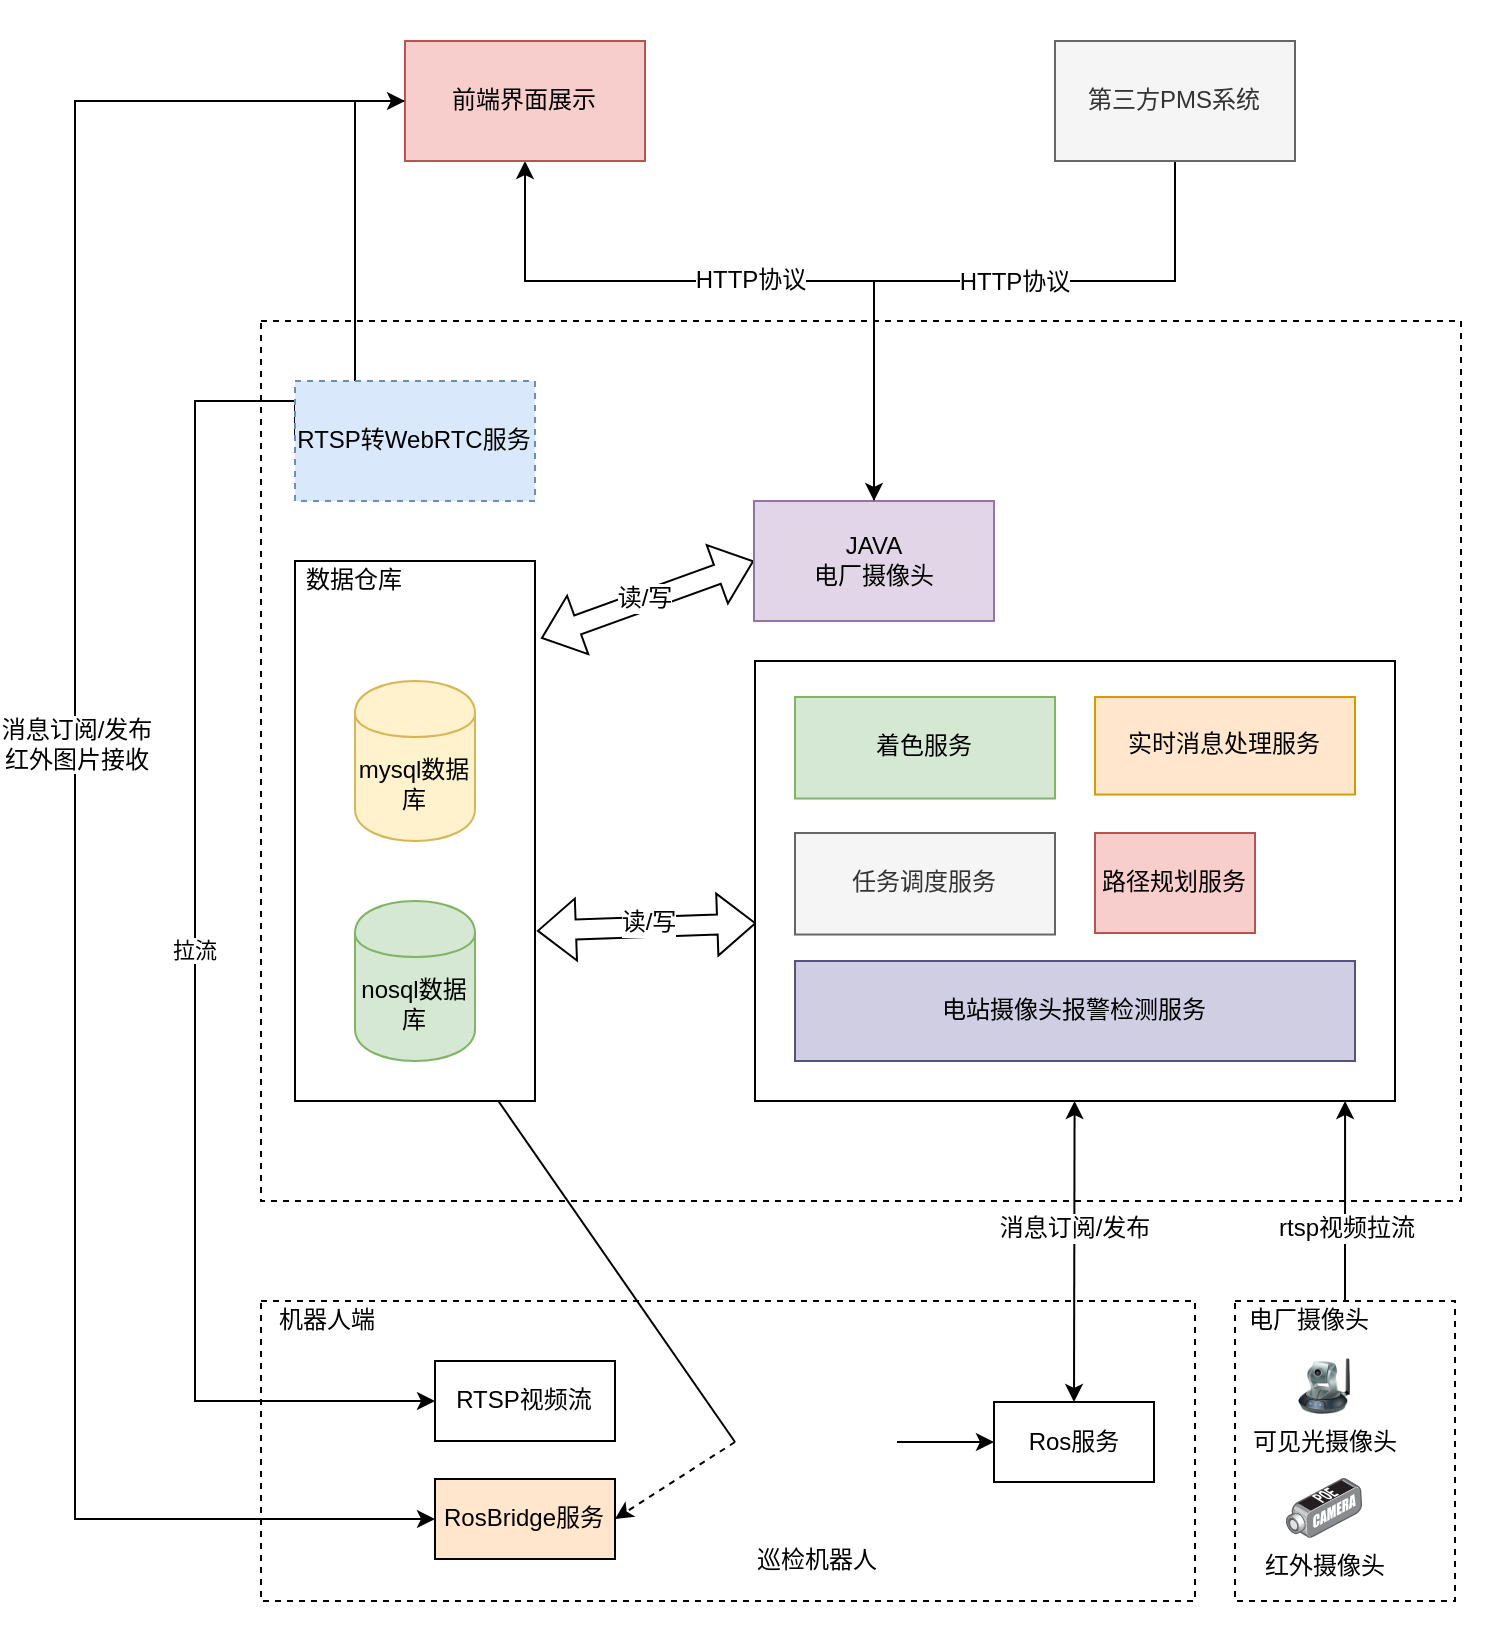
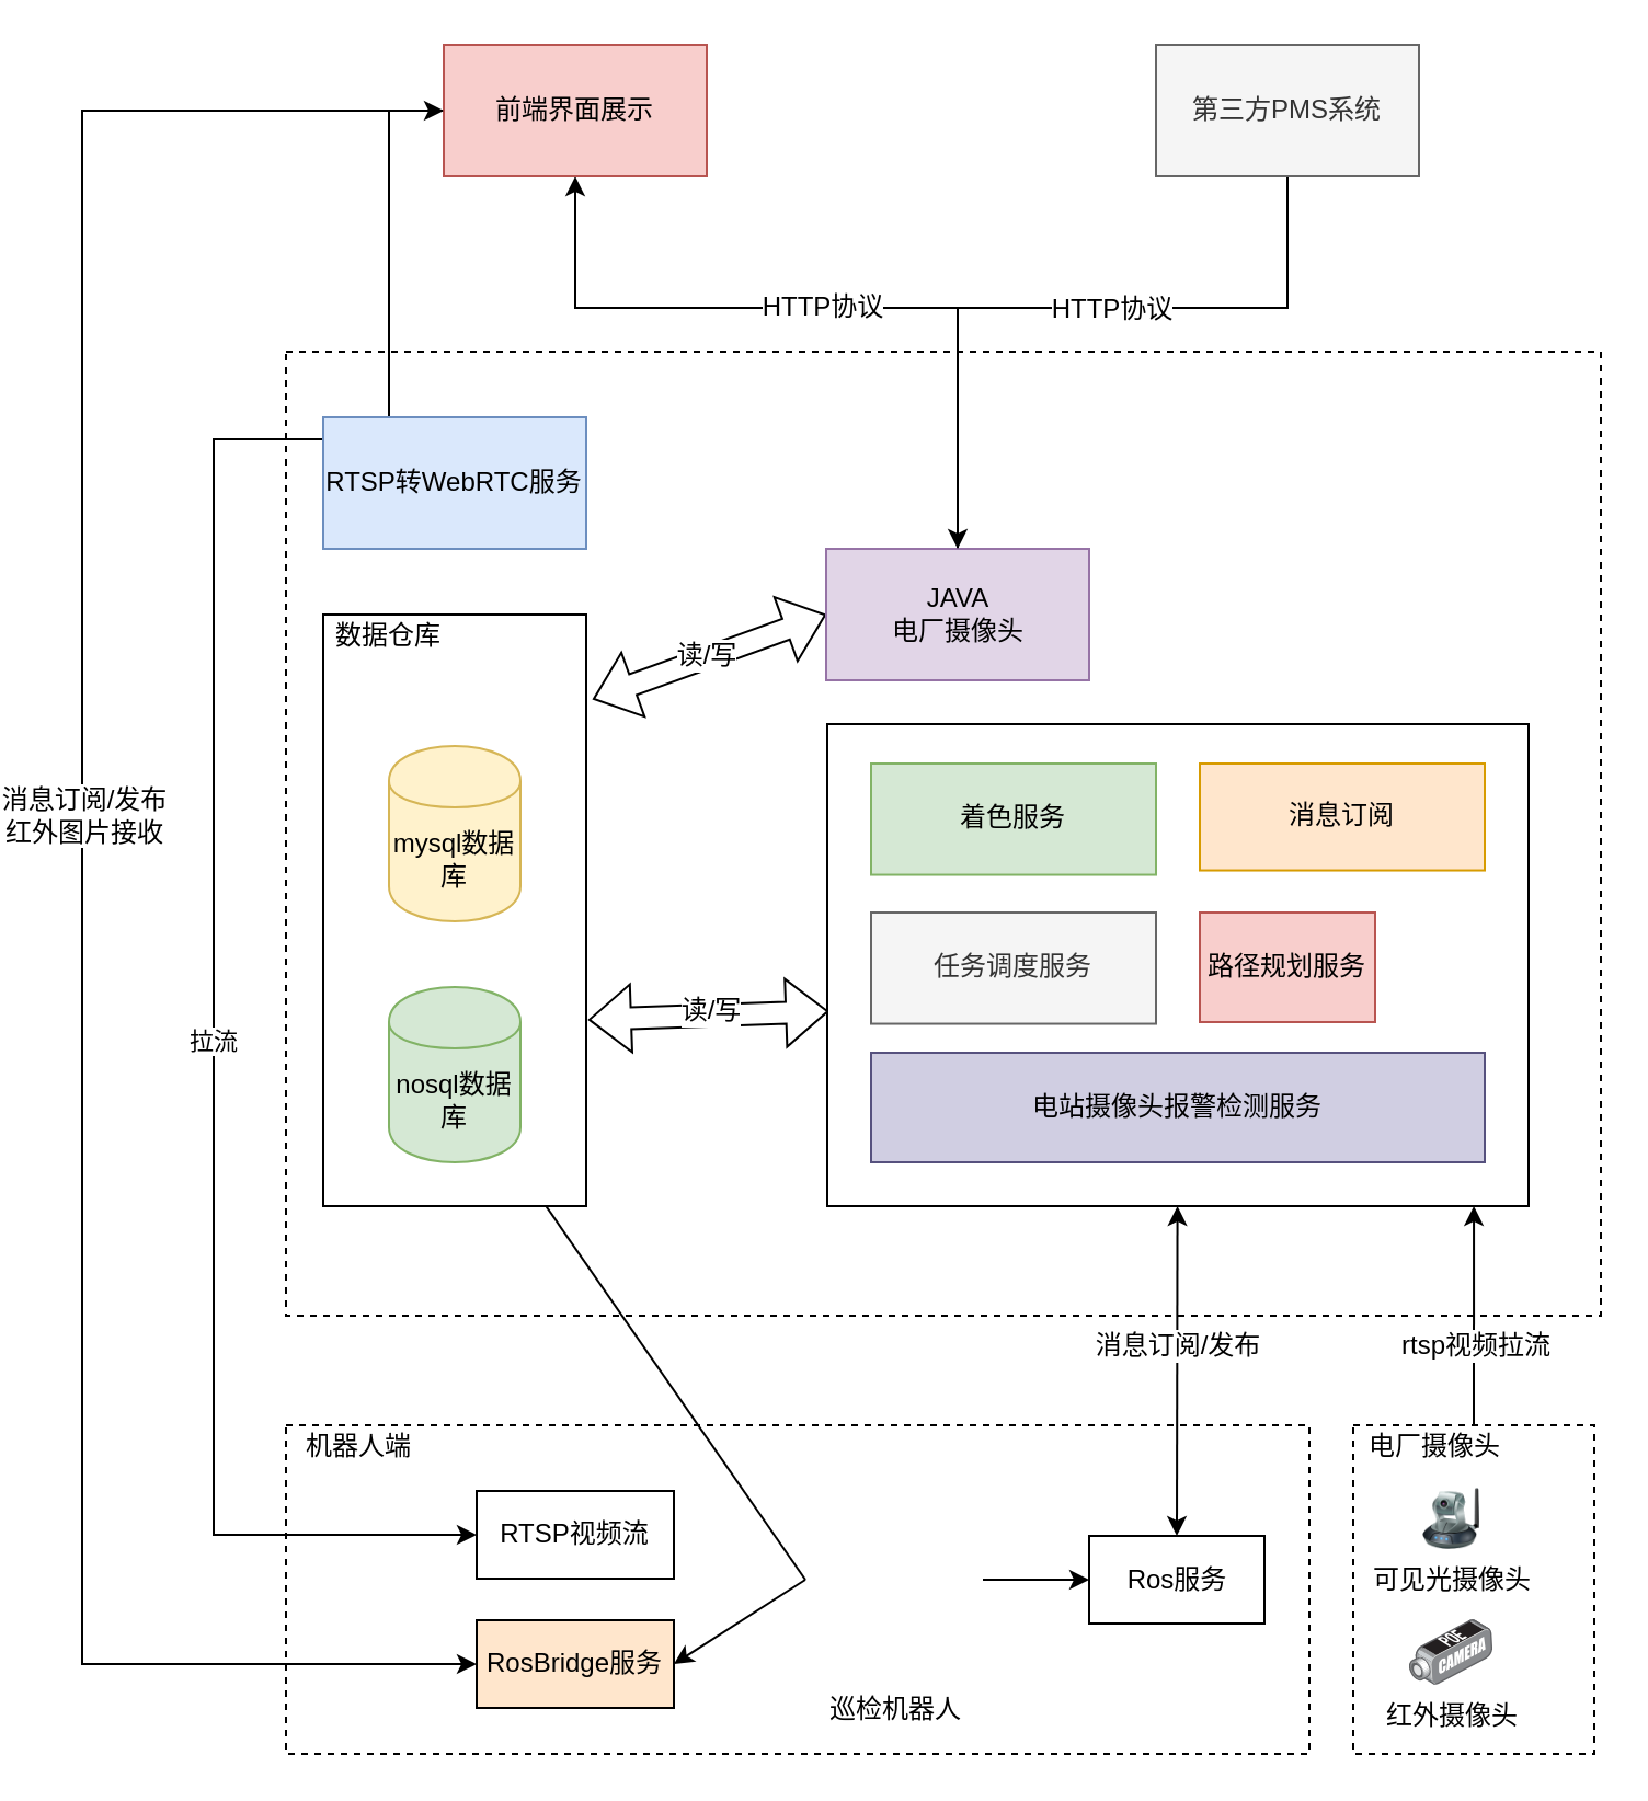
- <mxCell id="35" value="RTSP转WebRTC服务" style="rounded=0;whiteSpace=wrap;html=1;fillColor=#dae8fc;strokeColor=#6c8ebf;dashed=1;" parent="1" vertex="1"><mxGeometry x="130" y="190" width="120" height="60" as="geometry" /></mxCell>
+ <mxCell id="35" value="RTSP转WebRTC服务" style="rounded=0;whiteSpace=wrap;html=1;fillColor=#dae8fc;strokeColor=#6c8ebf;" parent="1" vertex="1"><mxGeometry x="130" y="190" width="120" height="60" as="geometry" /></mxCell>
- <mxCell id="22" value="实时消息处理服务" style="rounded=0;whiteSpace=wrap;html=1;fontSize=12;fillColor=#ffe6cc;strokeColor=#d79b00;" parent="1" vertex="1"><mxGeometry x="530" y="348" width="130" height="48.77" as="geometry" /></mxCell>
+ <mxCell id="22" value="消息订阅" style="rounded=0;whiteSpace=wrap;html=1;fontSize=12;fillColor=#ffe6cc;strokeColor=#d79b00;" parent="1" vertex="1"><mxGeometry x="530" y="348" width="130" height="48.77" as="geometry" /></mxCell>
- <mxCell id="4" style="edgeStyle=none;rounded=0;orthogonalLoop=1;jettySize=auto;html=1;exitX=0;exitY=0.5;exitDx=0;exitDy=0;entryX=1;entryY=0.5;entryDx=0;entryDy=0;dashed=1;" parent="1" source="7" target="18" edge="1"><mxGeometry relative="1" as="geometry" /></mxCell>
+ <mxCell id="4" style="edgeStyle=none;rounded=0;orthogonalLoop=1;jettySize=auto;html=1;exitX=0;exitY=0.5;exitDx=0;exitDy=0;entryX=1;entryY=0.5;entryDx=0;entryDy=0;" parent="1" source="7" target="18" edge="1"><mxGeometry relative="1" as="geometry" /></mxCell>
